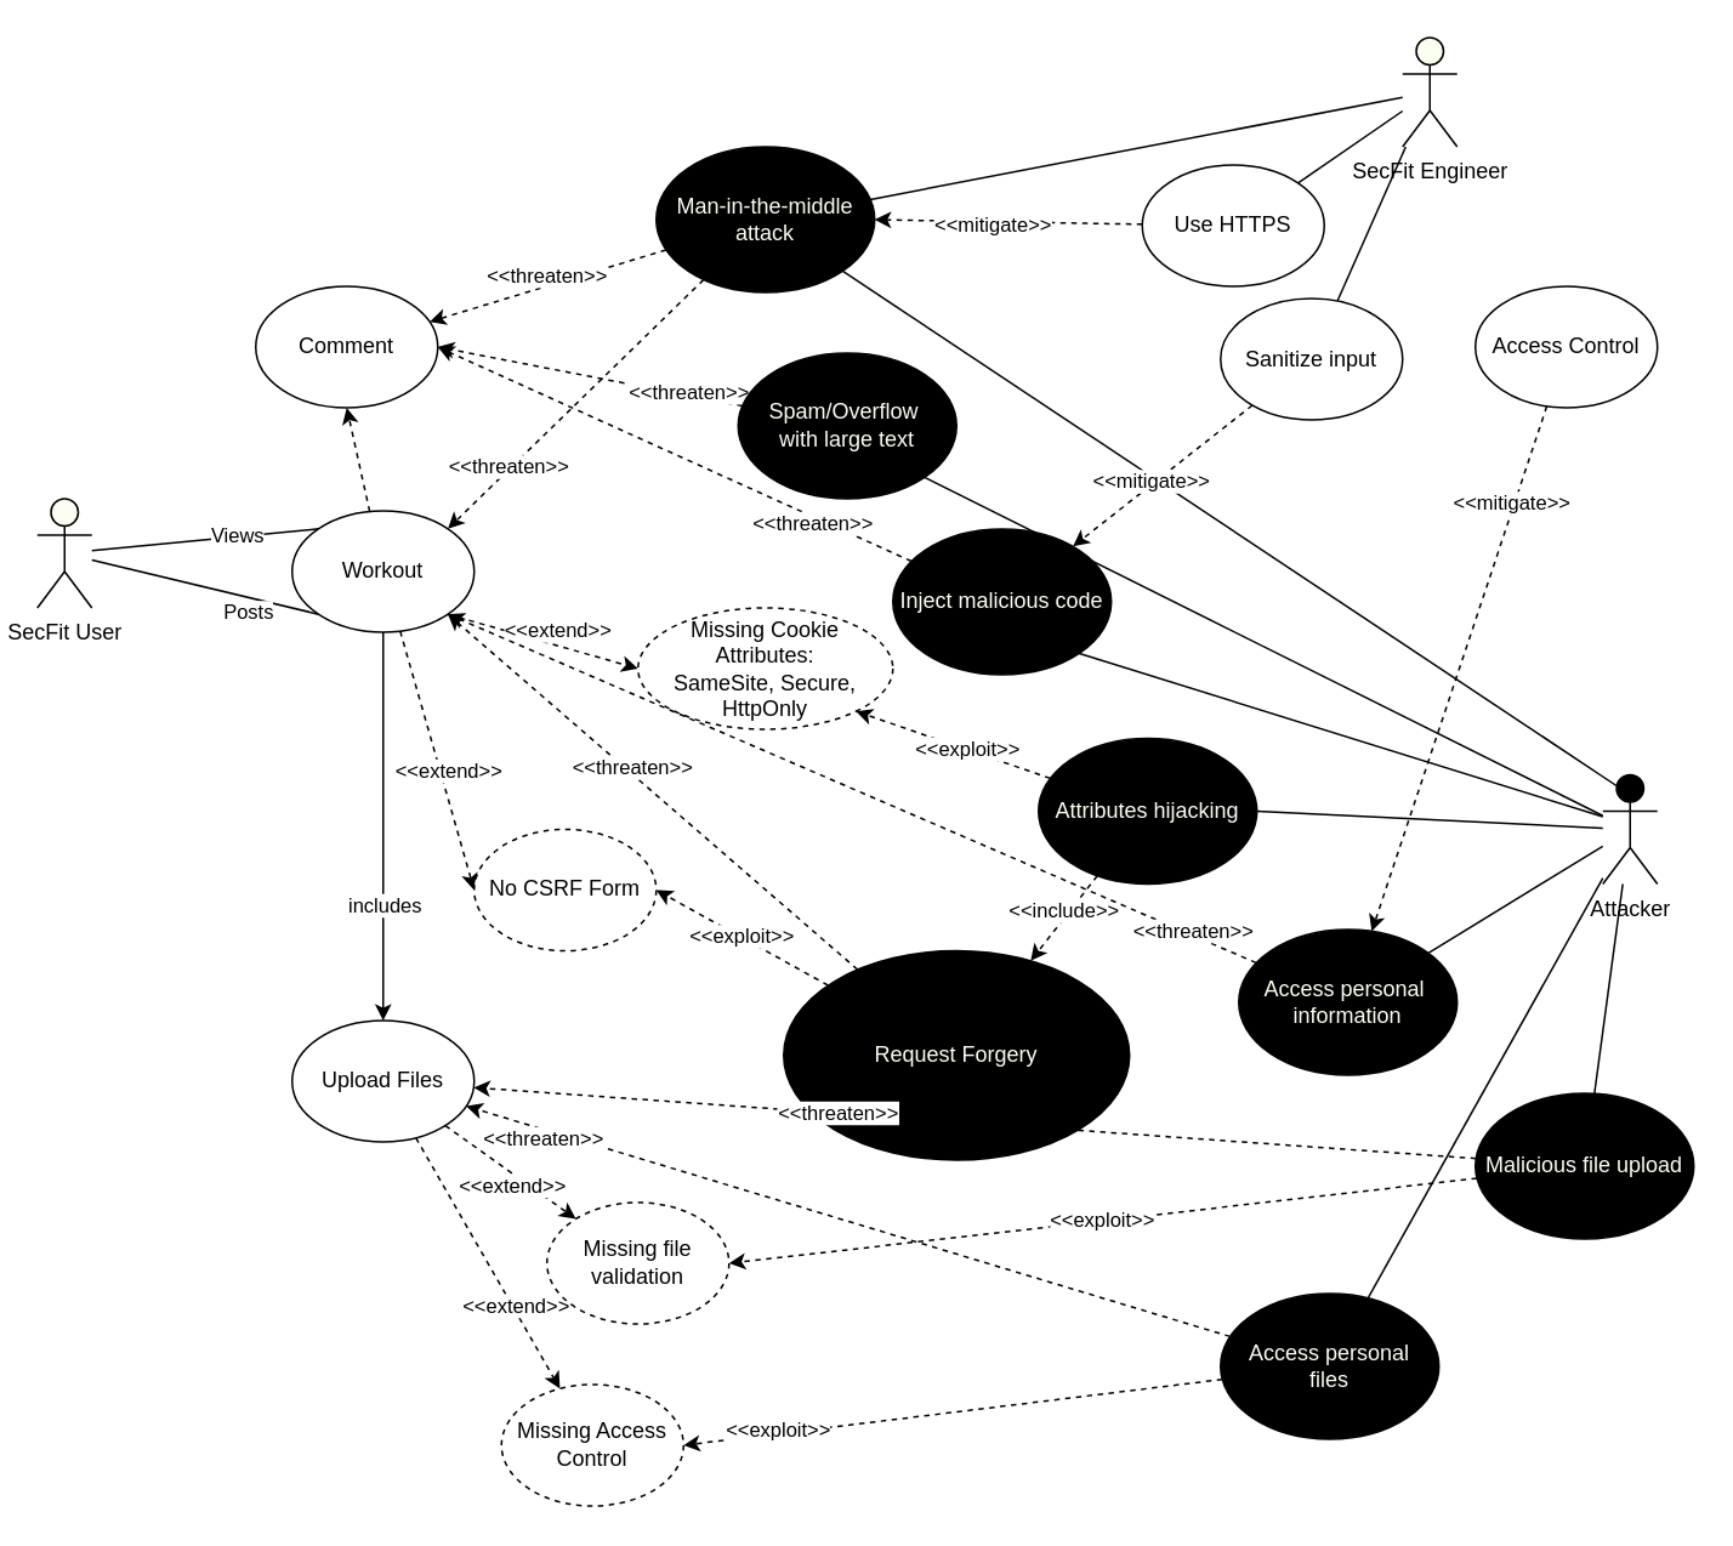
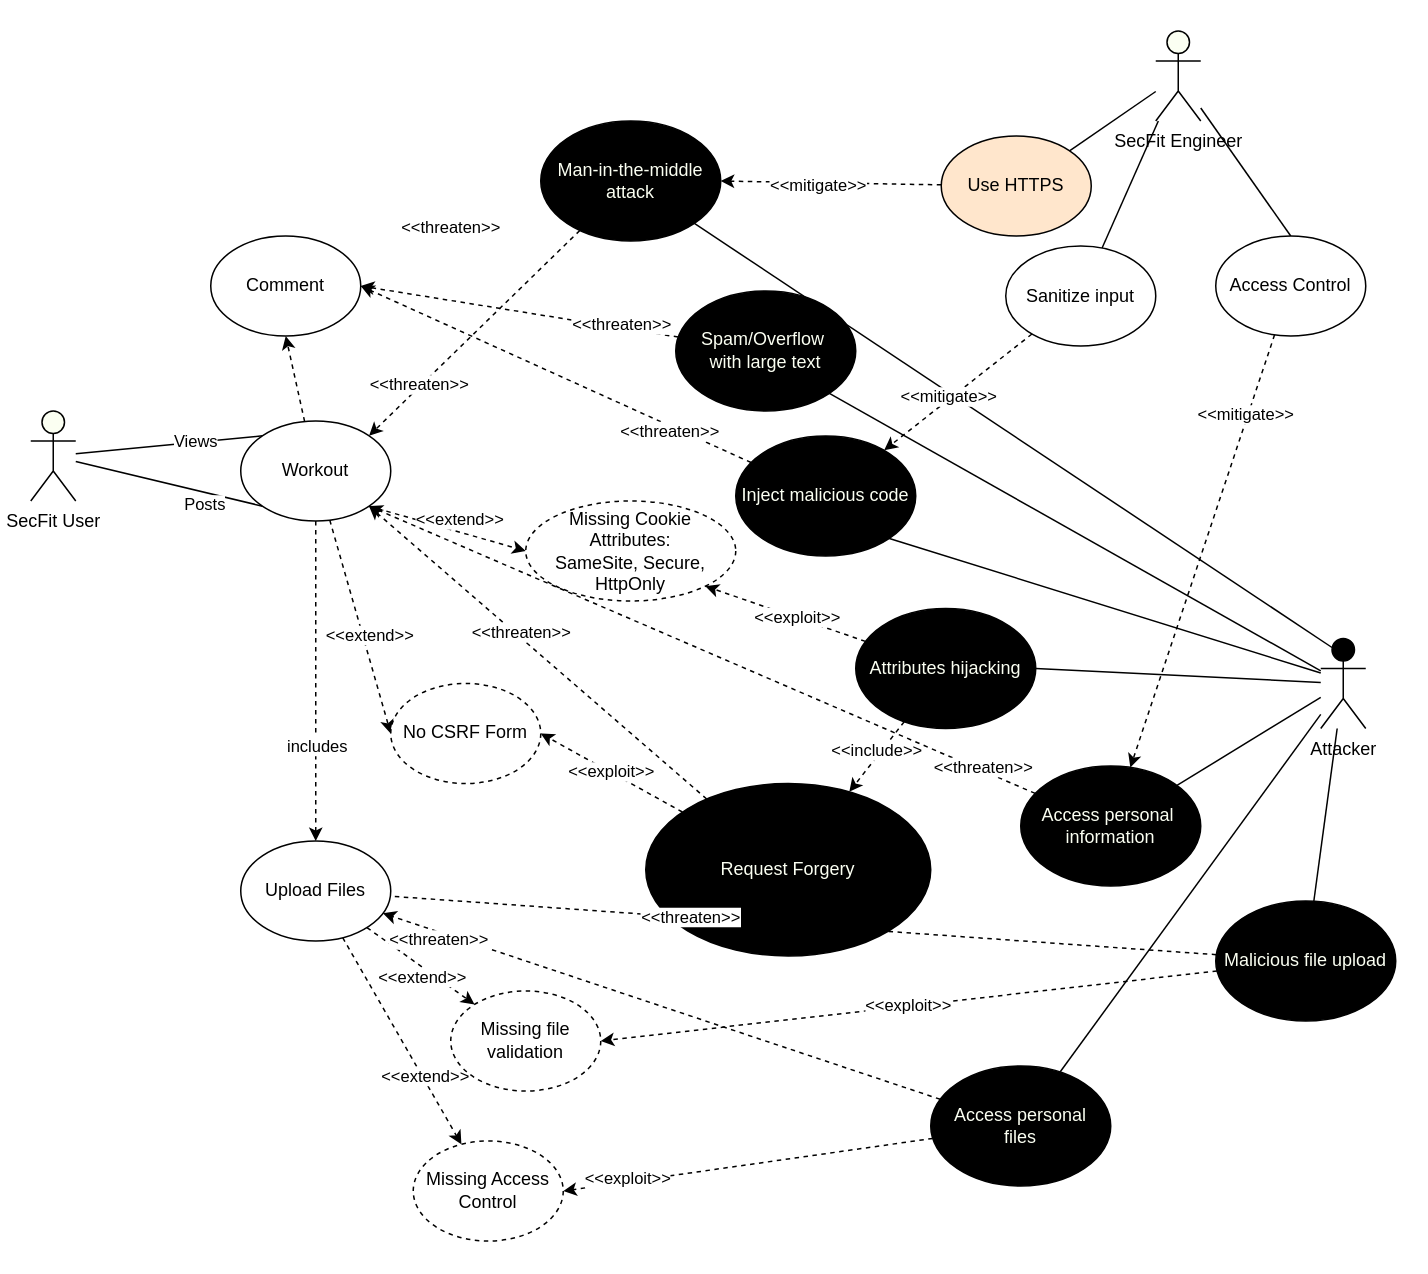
- <mxCell id="30" style="edgeStyle=none;rounded=0;orthogonalLoop=1;jettySize=auto;html=1;endArrow=none;endFill=0;" parent="1" source="32" target="25" edge="1"><mxGeometry relative="1" as="geometry" /></mxCell>
+ <mxCell id="30" style="edgeStyle=none;rounded=0;orthogonalLoop=1;jettySize=auto;html=1;entryX=0.5;entryY=0;entryDx=0;entryDy=0;endArrow=none;endFill=0;" parent="1" source="32" target="61" edge="1"><mxGeometry relative="1" as="geometry" /></mxCell>
- <mxCell id="28" value="Use HTTPS" style="ellipse;whiteSpace=wrap;html=1;" parent="1" vertex="1"><mxGeometry x="627" y="90" width="100" height="66.67" as="geometry" /></mxCell>
+ <mxCell id="28" value="Use HTTPS" style="ellipse;whiteSpace=wrap;html=1;fillColor=#ffe6cc;" parent="1" vertex="1"><mxGeometry x="627" y="90" width="100" height="66.67" as="geometry" /></mxCell>
- <mxCell id="24" style="edgeStyle=none;rounded=0;orthogonalLoop=1;jettySize=auto;html=1;dashed=1;endArrow=classic;endFill=1;" edge="1" parent="1" source="25" target="72"><mxGeometry relative="1" as="geometry" /></mxCell>
- <mxCell id="76" value="&lt;font color=&quot;#fbfff2&quot;&gt;Spam/Overflow&amp;nbsp;&lt;br&gt;with large text&lt;br&gt;&lt;/font&gt;" style="ellipse;whiteSpace=wrap;html=1;fillColor=#000000;" vertex="1" parent="1"><mxGeometry x="405" y="193.34" width="120" height="80" as="geometry" /></mxCell>
+ <mxCell id="76" value="&lt;font color=&quot;#fbfff2&quot;&gt;Spam/Overflow&amp;nbsp;&lt;br&gt;with large text&lt;br&gt;&lt;/font&gt;" style="ellipse;whiteSpace=wrap;html=1;fillColor=#000000;" vertex="1" parent="1"><mxGeometry x="450" y="193.34" width="120" height="80" as="geometry" /></mxCell>
- <mxCell id="11" style="edgeStyle=none;rounded=0;orthogonalLoop=1;jettySize=auto;html=1;entryX=0.5;entryY=0;entryDx=0;entryDy=0;exitX=0.5;exitY=1;exitDx=0;exitDy=0;dashed=0;" parent="1" source="21" target="46" edge="1"><mxGeometry relative="1" as="geometry" /></mxCell>
+ <mxCell id="11" style="edgeStyle=none;rounded=0;orthogonalLoop=1;jettySize=auto;html=1;entryX=0.5;entryY=0;entryDx=0;entryDy=0;exitX=0.5;exitY=1;exitDx=0;exitDy=0;dashed=1;" parent="1" source="21" target="46" edge="1"><mxGeometry relative="1" as="geometry" /></mxCell>
- <mxCell id="49" style="edgeStyle=none;rounded=0;orthogonalLoop=1;jettySize=auto;html=1;endArrow=classic;endFill=1;dashed=1;" parent="1" source="51" target="46" edge="1"><mxGeometry relative="1" as="geometry" /></mxCell>
+ <mxCell id="49" style="edgeStyle=none;rounded=0;orthogonalLoop=1;jettySize=auto;html=1;endArrow=none;endFill=1;dashed=1;" parent="1" source="51" target="46" edge="1"><mxGeometry relative="1" as="geometry" /></mxCell>
- <mxCell id="57" value="&lt;font color=&quot;#fbfff2&quot;&gt;Access personal&lt;br&gt;files&lt;br&gt;&lt;/font&gt;" style="ellipse;whiteSpace=wrap;html=1;fillColor=#000000;" parent="1" vertex="1"><mxGeometry x="670" y="710" width="120" height="80" as="geometry" /></mxCell>
+ <mxCell id="57" value="&lt;font color=&quot;#fbfff2&quot;&gt;Access personal&lt;br&gt;files&lt;br&gt;&lt;/font&gt;" style="ellipse;whiteSpace=wrap;html=1;fillColor=#000000;" parent="1" vertex="1"><mxGeometry x="620" y="710" width="120" height="80" as="geometry" /></mxCell>
